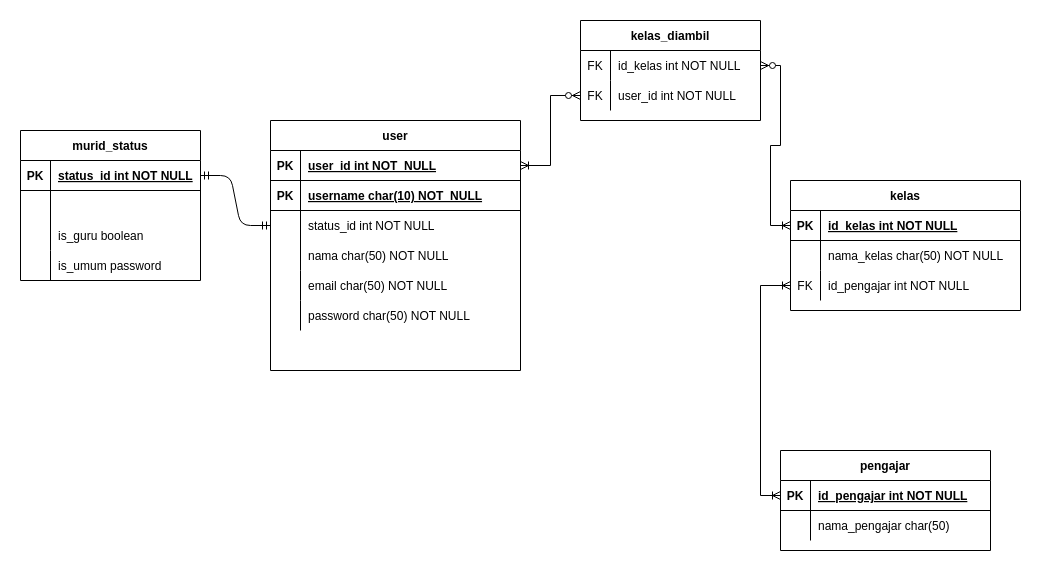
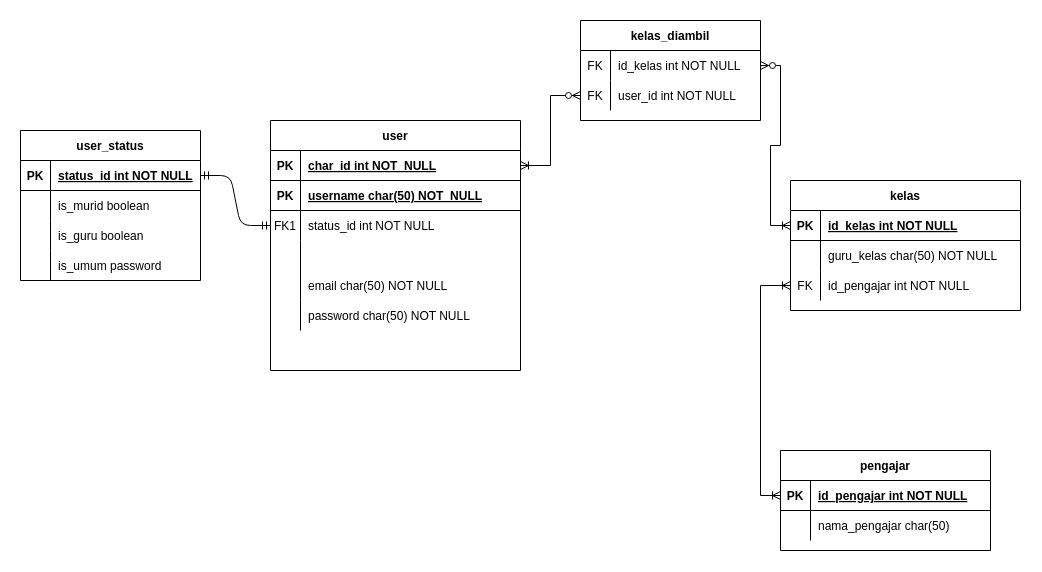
- <mxCell id="23" value="murid_status" style="shape=table;startSize=30;container=1;collapsible=1;childLayout=tableLayout;fixedRows=1;rowLines=0;fontStyle=1;align=center;resizeLast=1;" vertex="1" parent="1"><mxGeometry x="20" y="130" width="180" height="150" as="geometry" /></mxCell>
+ <mxCell id="23" value="user_status" style="shape=table;startSize=30;container=1;collapsible=1;childLayout=tableLayout;fixedRows=1;rowLines=0;fontStyle=1;align=center;resizeLast=1;" vertex="1" parent="1"><mxGeometry x="20" y="130" width="180" height="150" as="geometry" /></mxCell>
- <mxCell id="5" value="user_id int NOT_NULL" style="shape=partialRectangle;overflow=hidden;connectable=0;fillColor=none;top=0;left=0;bottom=0;right=0;align=left;spacingLeft=6;fontStyle=5;" parent="3" vertex="1"><mxGeometry x="30" width="220" height="30" as="geometry" /></mxCell>
+ <mxCell id="5" value="char_id int NOT_NULL" style="shape=partialRectangle;overflow=hidden;connectable=0;fillColor=none;top=0;left=0;bottom=0;right=0;align=left;spacingLeft=6;fontStyle=5;" parent="3" vertex="1"><mxGeometry x="30" width="220" height="30" as="geometry" /></mxCell>
- <mxCell id="8" value="username char(10) NOT_NULL" style="shape=partialRectangle;overflow=hidden;connectable=0;fillColor=none;top=0;left=0;bottom=0;right=0;align=left;spacingLeft=6;fontStyle=5;" vertex="1" parent="6"><mxGeometry x="30" width="220" height="30" as="geometry" /></mxCell>
+ <mxCell id="8" value="username char(50) NOT_NULL" style="shape=partialRectangle;overflow=hidden;connectable=0;fillColor=none;top=0;left=0;bottom=0;right=0;align=left;spacingLeft=6;fontStyle=5;" vertex="1" parent="6"><mxGeometry x="30" width="220" height="30" as="geometry" /></mxCell>
+ <mxCell id="29" value="is_murid boolean" style="shape=partialRectangle;connectable=0;fillColor=none;top=0;left=0;bottom=0;right=0;align=left;spacingLeft=6;overflow=hidden;" vertex="1" parent="27"><mxGeometry x="30" width="150" height="30" as="geometry" /></mxCell>
+ <mxCell id="10" value="FK1" style="shape=partialRectangle;overflow=hidden;connectable=0;fillColor=none;top=0;left=0;bottom=0;right=0;" parent="9" vertex="1"><mxGeometry width="30" height="30" as="geometry" /></mxCell>
- <mxCell id="14" value="nama char(50) NOT NULL" style="shape=partialRectangle;overflow=hidden;connectable=0;fillColor=none;top=0;left=0;bottom=0;right=0;align=left;spacingLeft=6;" vertex="1" parent="12"><mxGeometry x="30" width="220" height="30" as="geometry" /></mxCell>
- <mxCell id="43" value="nama_kelas char(50) NOT NULL" style="shape=partialRectangle;connectable=0;fillColor=none;top=0;left=0;bottom=0;right=0;align=left;spacingLeft=6;overflow=hidden;" vertex="1" parent="41"><mxGeometry x="30" width="200" height="30" as="geometry" /></mxCell>
+ <mxCell id="43" value="guru_kelas char(50) NOT NULL" style="shape=partialRectangle;connectable=0;fillColor=none;top=0;left=0;bottom=0;right=0;align=left;spacingLeft=6;overflow=hidden;" vertex="1" parent="41"><mxGeometry x="30" width="200" height="30" as="geometry" /></mxCell>
